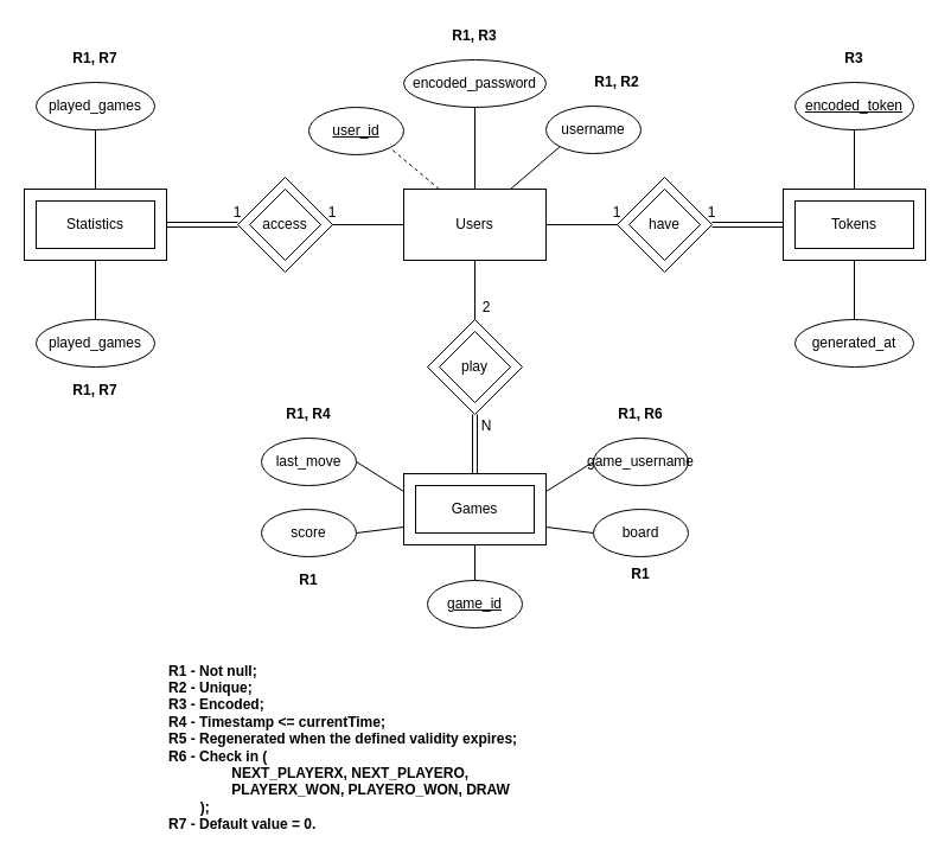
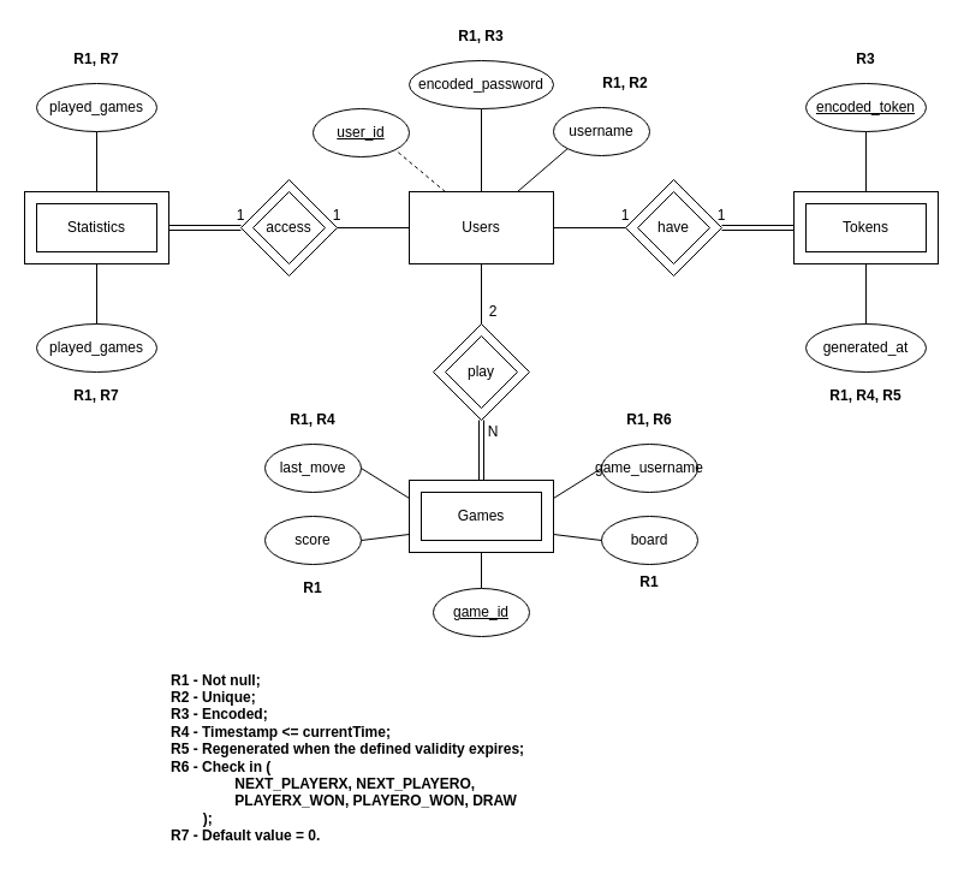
+ <mxCell id="23" value="&lt;b&gt;R1, R4, R5&lt;/b&gt;" style="text;html=1;strokeColor=none;fillColor=none;align=center;verticalAlign=middle;whiteSpace=wrap;rounded=0;" parent="1" vertex="1"><mxGeometry x="680" y="319" width="80" height="20" as="geometry" /></mxCell>
